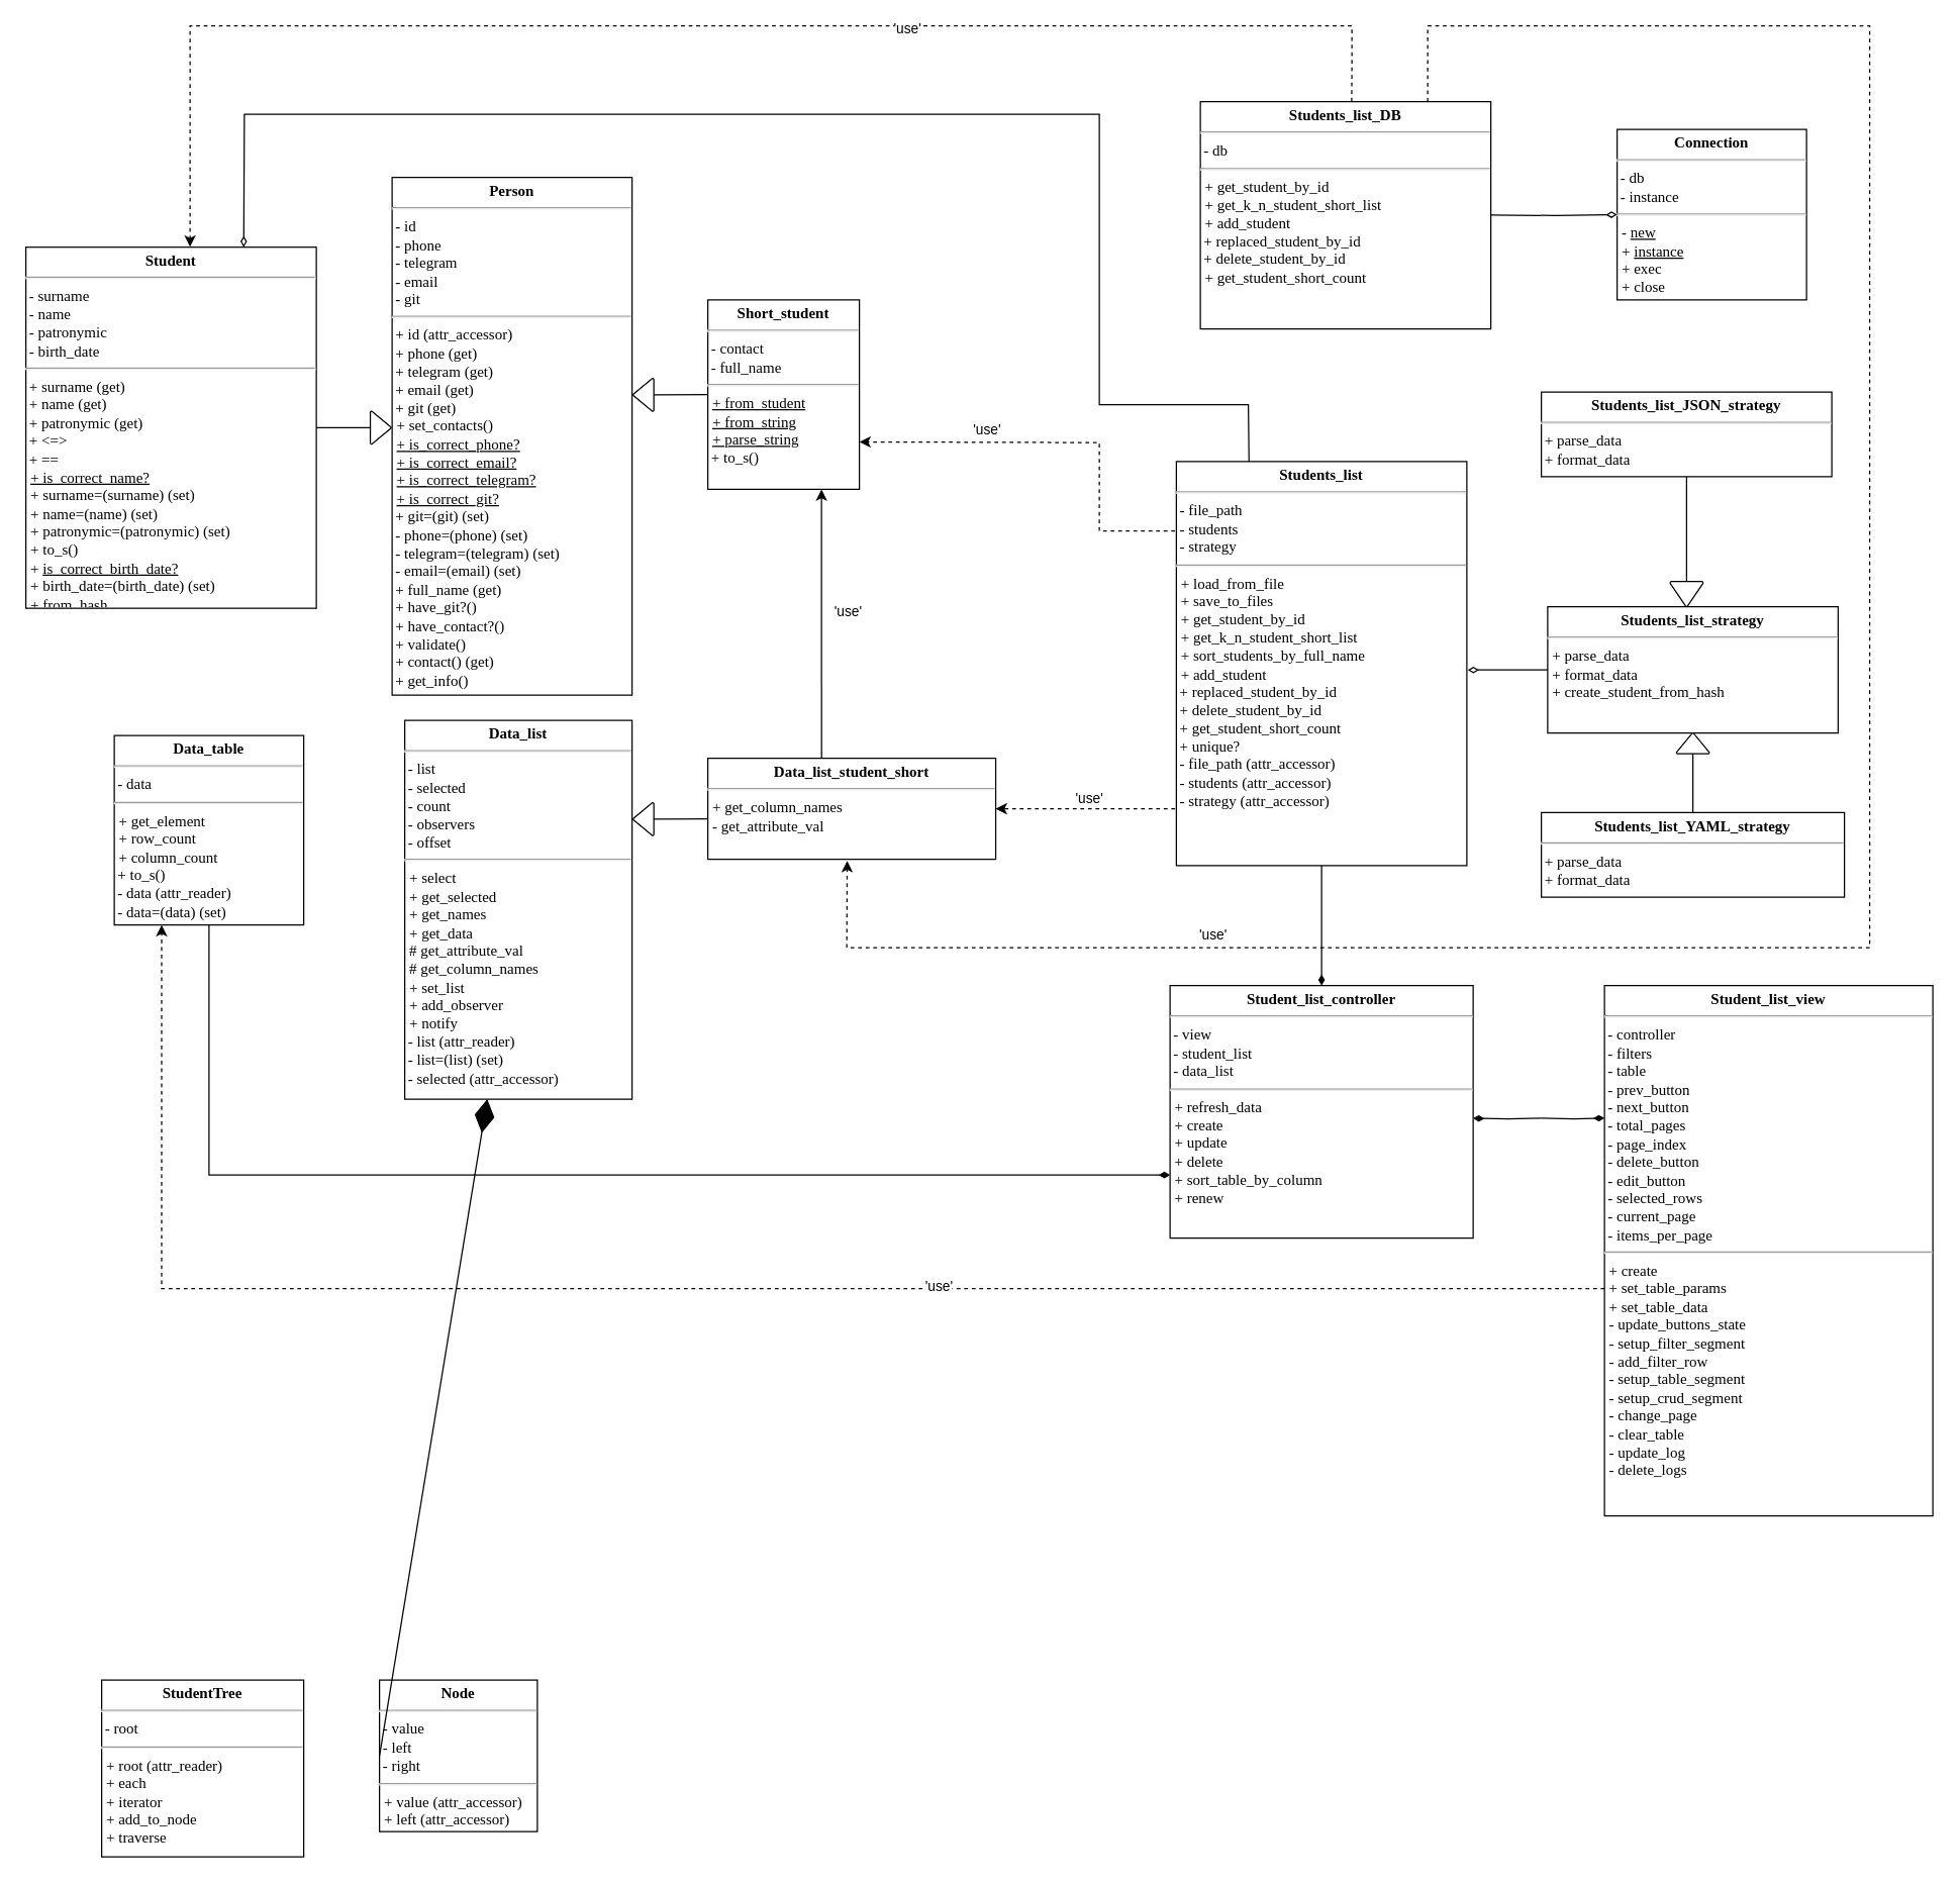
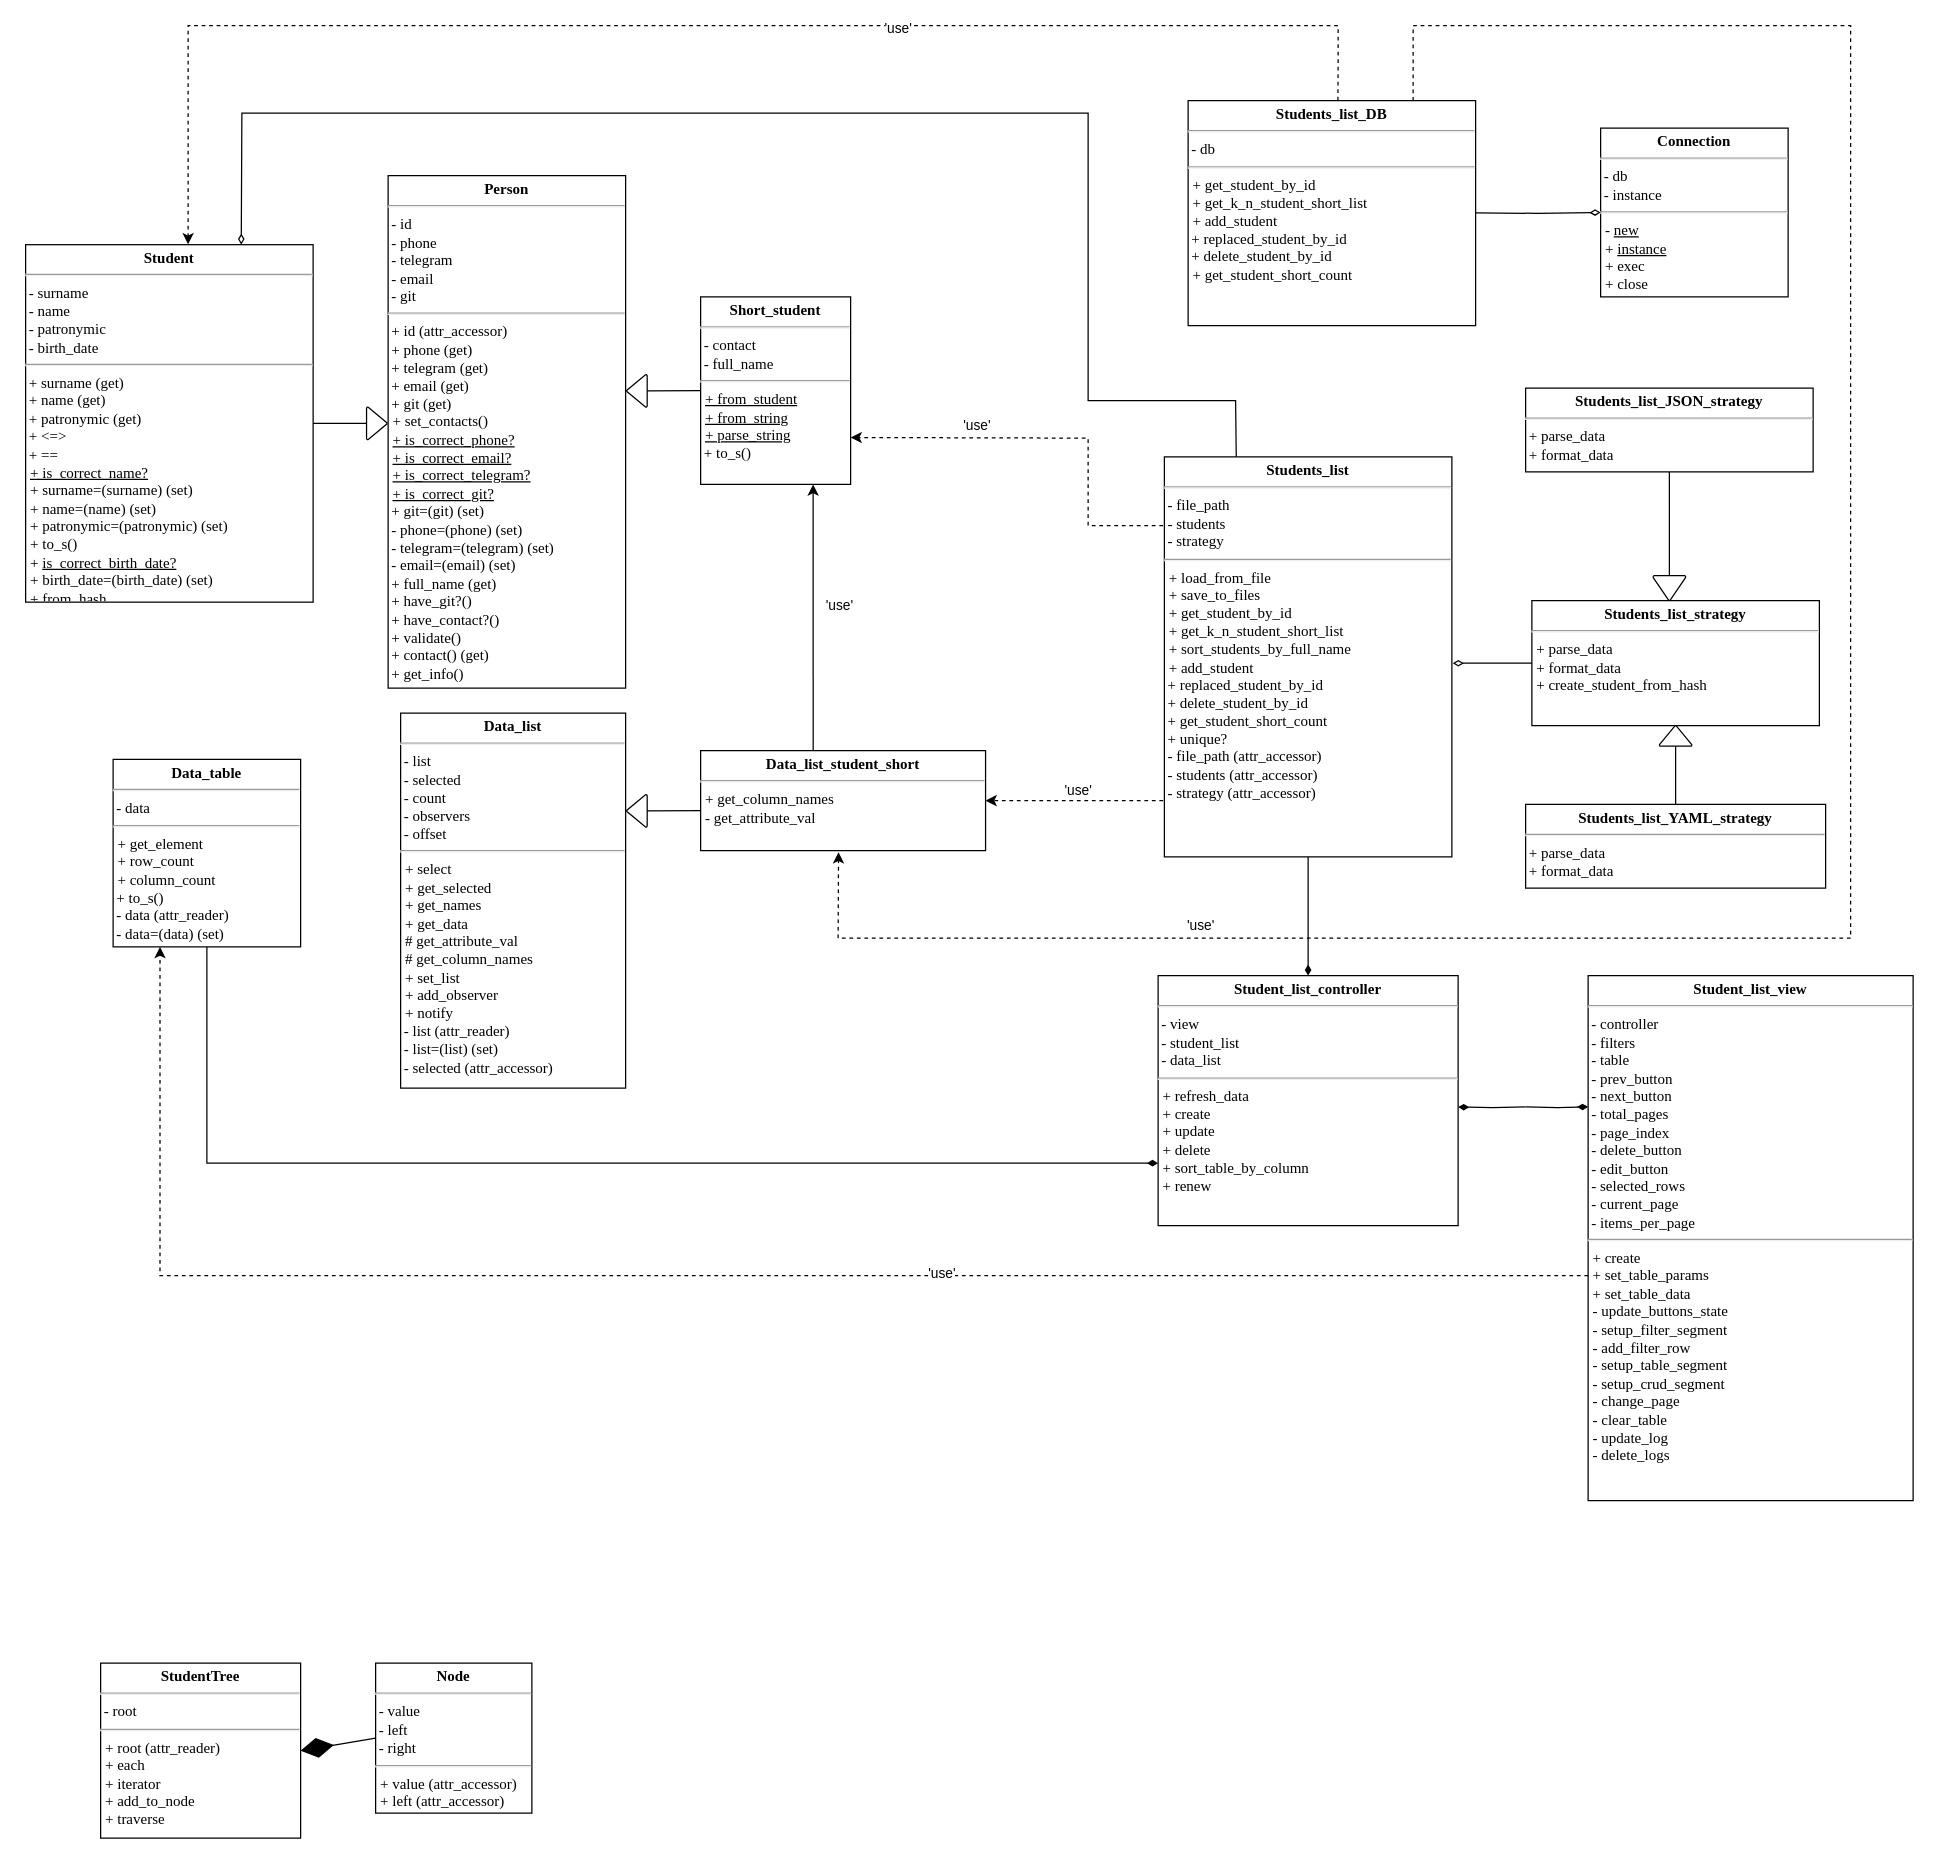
- <mxCell id="13" value="&lt;p style=&quot;margin: 4px 0px 0px; text-align: center;&quot;&gt;&lt;b style=&quot;&quot;&gt;&lt;font style=&quot;font-size: 12px;&quot;&gt;Data_table&lt;/font&gt;&lt;/b&gt;&lt;/p&gt;&lt;hr style=&quot;&quot;&gt;&lt;div style=&quot;border-color: var(--border-color);&quot;&gt;&lt;font style=&quot;font-size: 12px;&quot;&gt;&lt;span style=&quot;background-color: initial;&quot;&gt;&lt;font style=&quot;&quot;&gt;&amp;nbsp;-&lt;/font&gt;&amp;nbsp;data&lt;/span&gt;&lt;/font&gt;&lt;/div&gt;&lt;hr style=&quot;&quot;&gt;&lt;p style=&quot;margin: 0px 0px 0px 4px;&quot;&gt;+&amp;nbsp;get_element&lt;/p&gt;&lt;p style=&quot;margin: 0px 0px 0px 4px;&quot;&gt;+ row_count&lt;/p&gt;&lt;p style=&quot;margin: 0px 0px 0px 4px;&quot;&gt;+ column_count&lt;/p&gt;&lt;div&gt;&lt;font style=&quot;font-size: 12px;&quot;&gt;&amp;nbsp;+&amp;nbsp;to_s()&lt;/font&gt;&lt;/div&gt;&lt;div&gt;&lt;font style=&quot;font-size: 12px;&quot;&gt;&amp;nbsp;- data (attr_reader)&lt;/font&gt;&lt;/div&gt;&lt;div&gt;&lt;font style=&quot;font-size: 12px;&quot;&gt;&amp;nbsp;- data=(data) (set)&lt;br&gt;&lt;br&gt;&lt;span class=&quot;Apple-converted-space&quot; style=&quot;background-color: initial;&quot;&gt;&amp;nbsp;&lt;/span&gt;&lt;/font&gt;&lt;/div&gt;" style="verticalAlign=top;align=left;overflow=fill;fontSize=12;fontFamily=Verdana;html=1;whiteSpace=wrap;spacingLeft=1;spacing=0;spacingTop=0;" parent="1" vertex="1"><mxGeometry x="90" y="582" width="150" height="150" as="geometry" /></mxCell>
+ <mxCell id="13" value="&lt;p style=&quot;margin: 4px 0px 0px; text-align: center;&quot;&gt;&lt;b style=&quot;&quot;&gt;&lt;font style=&quot;font-size: 12px;&quot;&gt;Data_table&lt;/font&gt;&lt;/b&gt;&lt;/p&gt;&lt;hr style=&quot;&quot;&gt;&lt;div style=&quot;border-color: var(--border-color);&quot;&gt;&lt;font style=&quot;font-size: 12px;&quot;&gt;&lt;span style=&quot;background-color: initial;&quot;&gt;&lt;font style=&quot;&quot;&gt;&amp;nbsp;-&lt;/font&gt;&amp;nbsp;data&lt;/span&gt;&lt;/font&gt;&lt;/div&gt;&lt;hr style=&quot;&quot;&gt;&lt;p style=&quot;margin: 0px 0px 0px 4px;&quot;&gt;+&amp;nbsp;get_element&lt;/p&gt;&lt;p style=&quot;margin: 0px 0px 0px 4px;&quot;&gt;+ row_count&lt;/p&gt;&lt;p style=&quot;margin: 0px 0px 0px 4px;&quot;&gt;+ column_count&lt;/p&gt;&lt;div&gt;&lt;font style=&quot;font-size: 12px;&quot;&gt;&amp;nbsp;+&amp;nbsp;to_s()&lt;/font&gt;&lt;/div&gt;&lt;div&gt;&lt;font style=&quot;font-size: 12px;&quot;&gt;&amp;nbsp;- data (attr_reader)&lt;/font&gt;&lt;/div&gt;&lt;div&gt;&lt;font style=&quot;font-size: 12px;&quot;&gt;&amp;nbsp;- data=(data) (set)&lt;br&gt;&lt;br&gt;&lt;span class=&quot;Apple-converted-space&quot; style=&quot;background-color: initial;&quot;&gt;&amp;nbsp;&lt;/span&gt;&lt;/font&gt;&lt;/div&gt;" style="verticalAlign=top;align=left;overflow=fill;fontSize=12;fontFamily=Verdana;html=1;whiteSpace=wrap;spacingLeft=1;spacing=0;spacingTop=0;" parent="1" vertex="1"><mxGeometry x="90" y="607" width="150" height="150" as="geometry" /></mxCell>
- <mxCell id="11" value="" style="endArrow=diamondThin;endFill=1;endSize=24;html=1;rounded=0;exitX=0;exitY=0.5;exitDx=0;exitDy=0;fontFamily=Verdana;fontSize=12;" parent="1" source="10" target="14" edge="1"><mxGeometry width="160" relative="1" as="geometry"><mxPoint x="360" y="1300" as="sourcePoint" /><mxPoint x="520" y="1300" as="targetPoint" /></mxGeometry></mxCell>
+ <mxCell id="11" value="" style="endArrow=diamondThin;endFill=1;endSize=24;html=1;rounded=0;entryX=1;entryY=0.5;entryDx=0;entryDy=0;exitX=0;exitY=0.5;exitDx=0;exitDy=0;fontFamily=Verdana;fontSize=12;" parent="1" source="10" target="9" edge="1"><mxGeometry width="160" relative="1" as="geometry"><mxPoint x="360" y="1300" as="sourcePoint" /><mxPoint x="520" y="1300" as="targetPoint" /></mxGeometry></mxCell>
